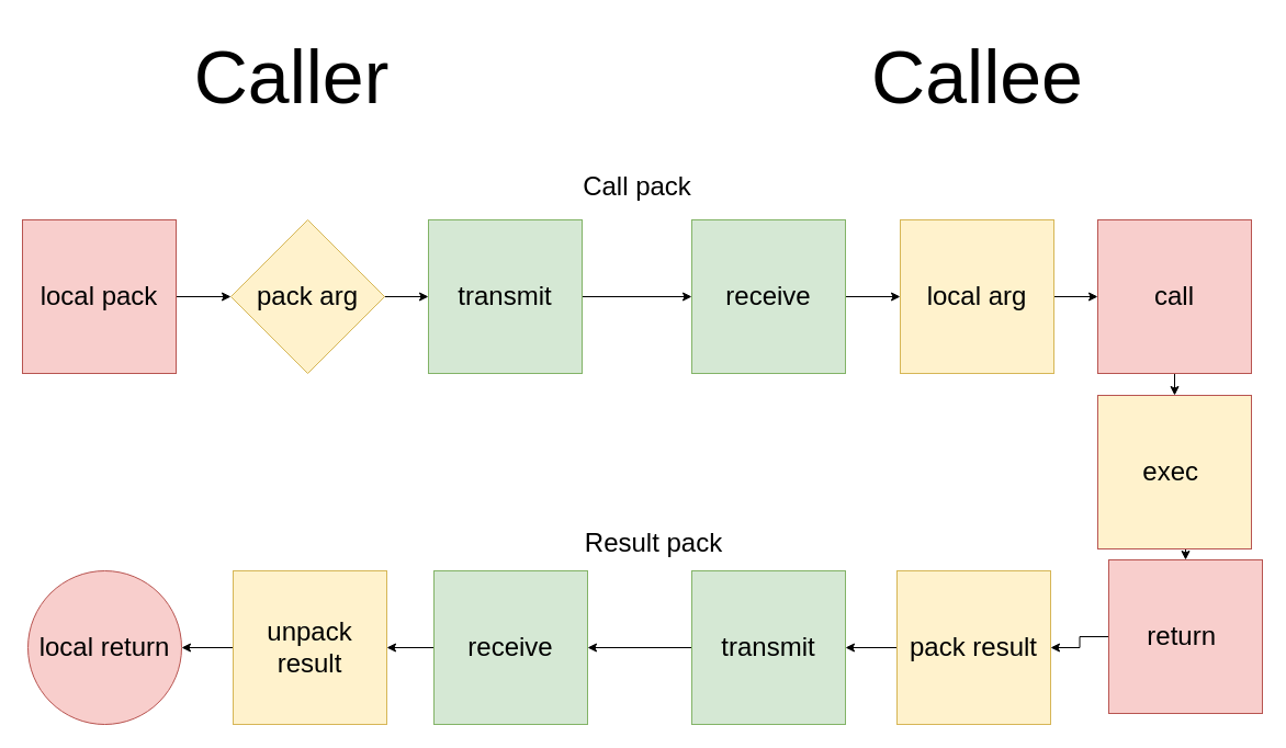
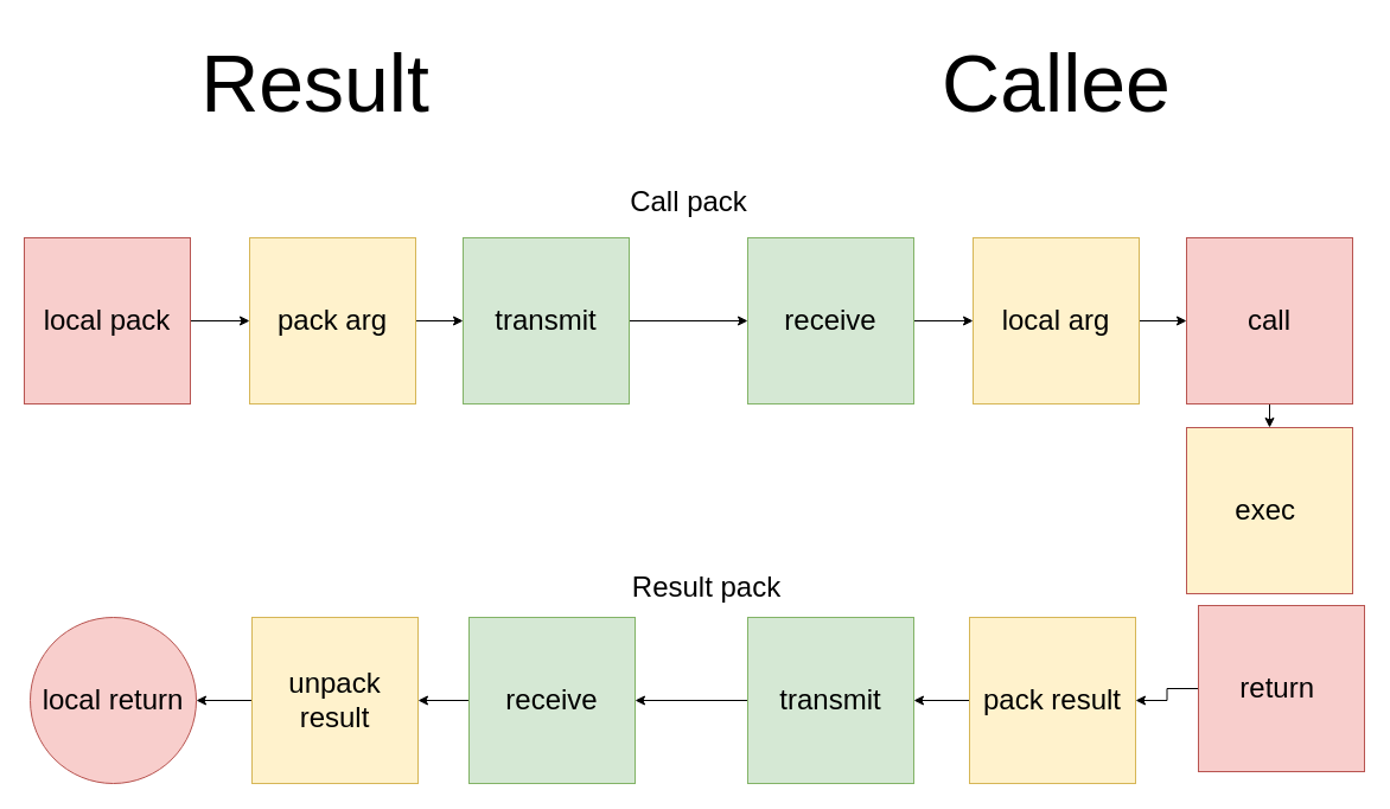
- <mxCell id="29" value="Caller" style="text;html=1;align=center;verticalAlign=middle;resizable=0;points=[];autosize=1;strokeColor=none;fillColor=none;fontSize=68;" vertex="1" parent="1"><mxGeometry x="165" y="20" width="200" height="100" as="geometry" /></mxCell>
+ <mxCell id="29" value="Result" style="text;html=1;align=center;verticalAlign=middle;resizable=0;points=[];autosize=1;strokeColor=none;fillColor=none;fontSize=68;" vertex="1" parent="1"><mxGeometry x="165" y="20" width="200" height="100" as="geometry" /></mxCell>
- <mxCell id="5" value="&lt;font style=&quot;font-size: 24px;&quot;&gt;pack arg&lt;/font&gt;" style="rhombus;whiteSpace=wrap;html=1;aspect=fixed;fillColor=#fff2cc;strokeColor=#d6b656;" vertex="1" parent="1"><mxGeometry x="210" y="200" width="140" height="140" as="geometry" /></mxCell>
+ <mxCell id="5" value="&lt;font style=&quot;font-size: 24px;&quot;&gt;pack arg&lt;/font&gt;" style="whiteSpace=wrap;html=1;aspect=fixed;fillColor=#fff2cc;strokeColor=#d6b656;" vertex="1" parent="1"><mxGeometry x="210" y="200" width="140" height="140" as="geometry" /></mxCell>
- <mxCell id="14" style="edgeStyle=orthogonalEdgeStyle;rounded=0;orthogonalLoop=1;jettySize=auto;html=1;exitX=0.5;exitY=1;exitDx=0;exitDy=0;entryX=0.5;entryY=0;entryDx=0;entryDy=0;fontSize=24;" edge="1" parent="1" source="15" target="17"><mxGeometry relative="1" as="geometry" /></mxCell>
